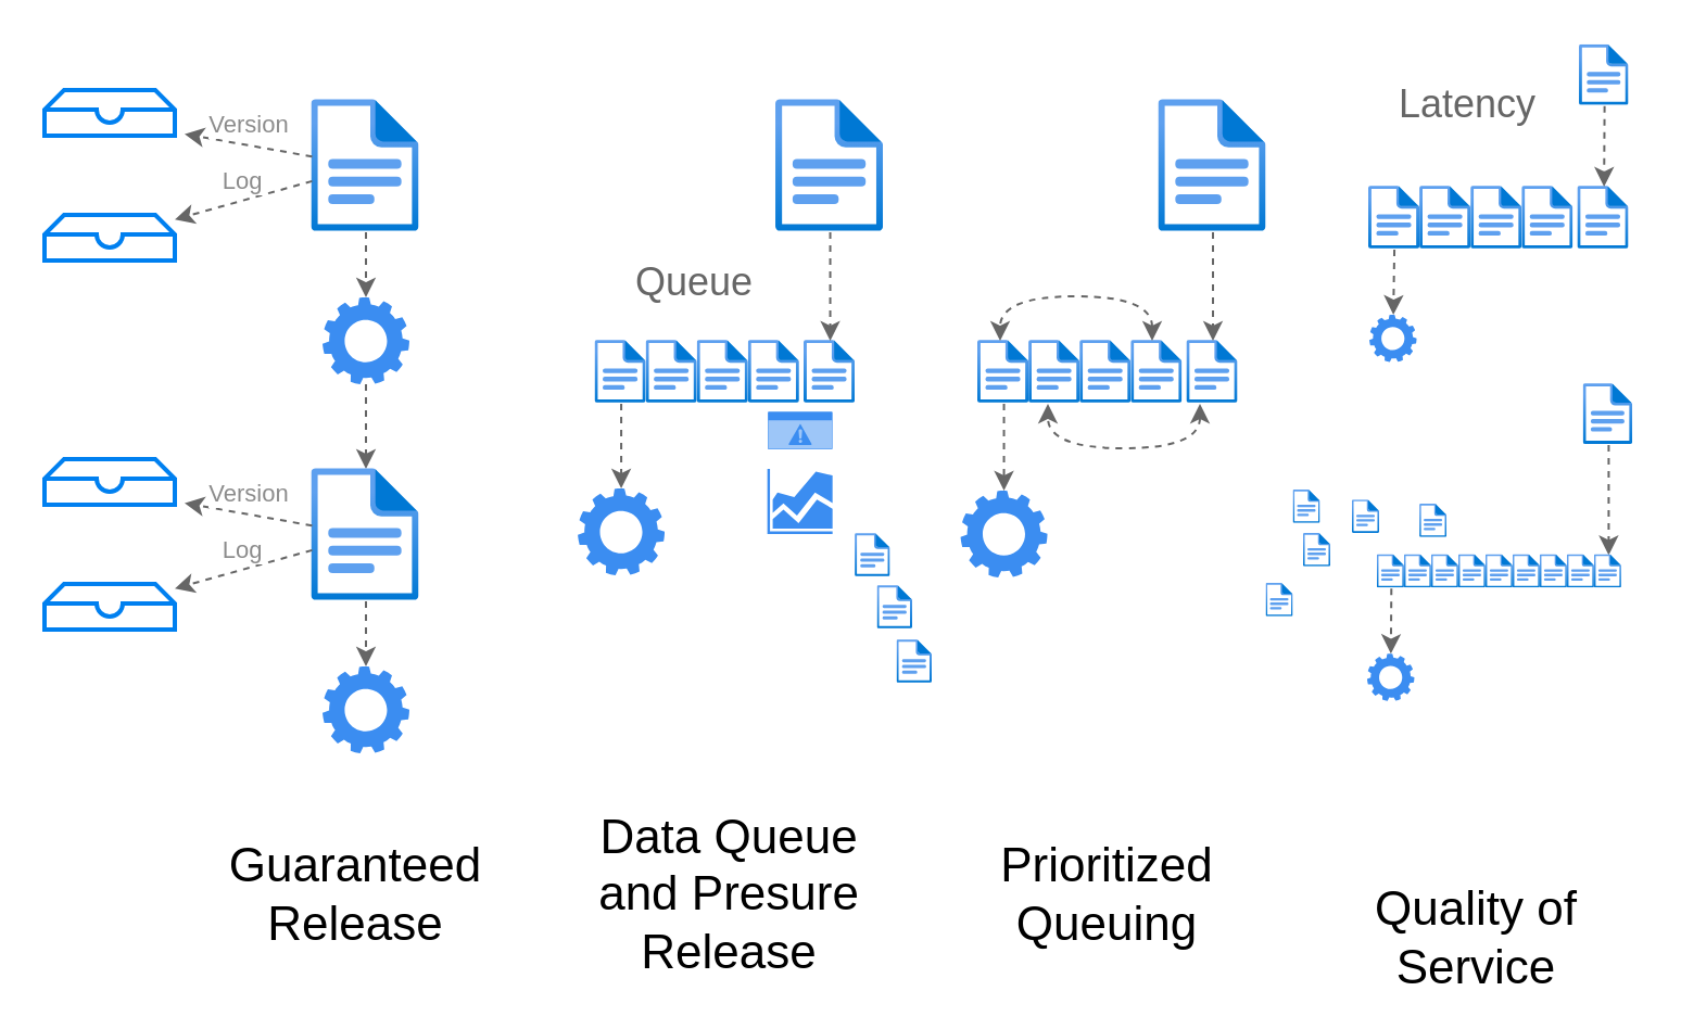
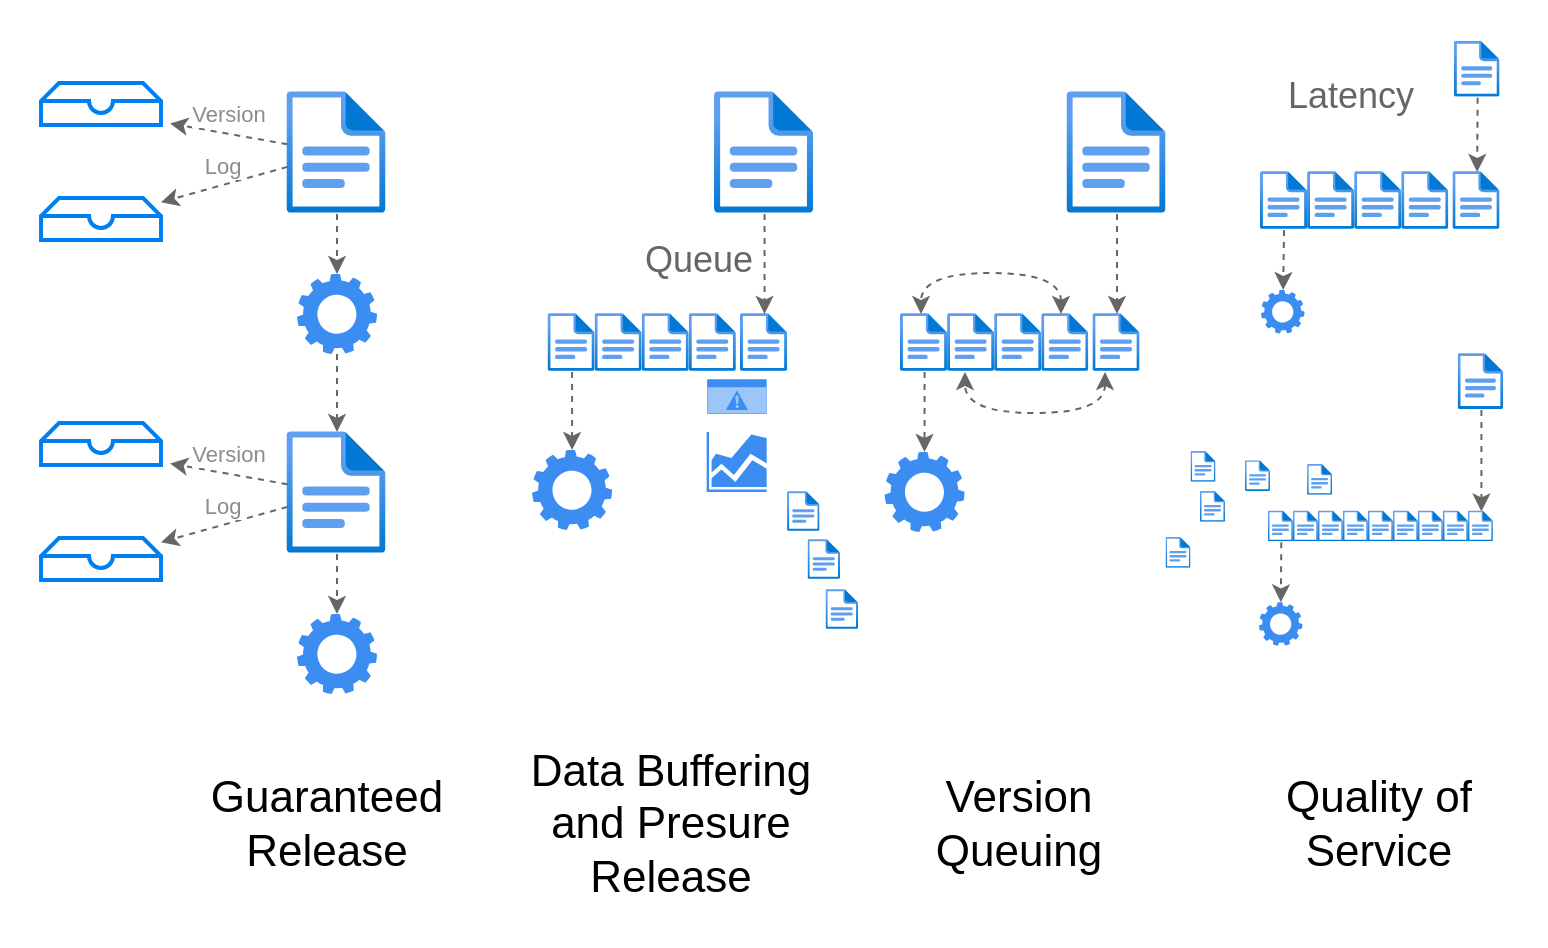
- <mxCell id="27" value="Queue" style="text;html=1;resizable=0;autosize=1;align=center;verticalAlign=middle;points=[];fillColor=none;strokeColor=none;rounded=0;fontSize=18;fontColor=#666666;" vertex="1" parent="1"><mxGeometry x="283.77" y="114.5" width="70" height="30" as="geometry" /></mxCell>
+ <mxCell id="27" value="Queue" style="text;html=1;resizable=0;autosize=1;align=center;verticalAlign=middle;points=[];fillColor=none;strokeColor=none;rounded=0;fontSize=18;fontColor=#666666;" vertex="1" parent="1"><mxGeometry x="313.77" y="114.5" width="70" height="30" as="geometry" /></mxCell>
- <mxCell id="33" value="Data Queue &lt;br style=&quot;font-size: 22px;&quot;&gt;and Presure &lt;br style=&quot;font-size: 22px;&quot;&gt;Release" style="text;html=1;resizable=0;autosize=1;align=center;verticalAlign=middle;points=[];fillColor=none;strokeColor=none;rounded=0;fontColor=#000000;fontSize=22;" vertex="1" parent="1"><mxGeometry x="255" y="371.5" width="160" height="80" as="geometry" /></mxCell>
+ <mxCell id="33" value="Data Buffering &lt;br style=&quot;font-size: 22px;&quot;&gt;and Presure &lt;br style=&quot;font-size: 22px;&quot;&gt;Release" style="text;html=1;resizable=0;autosize=1;align=center;verticalAlign=middle;points=[];fillColor=none;strokeColor=none;rounded=0;fontColor=#000000;fontSize=22;" vertex="1" parent="1"><mxGeometry x="255" y="371.5" width="160" height="80" as="geometry" /></mxCell>
- <mxCell id="45" value="Prioritized&lt;br style=&quot;font-size: 22px;&quot;&gt;Queuing" style="text;html=1;resizable=0;autosize=1;align=center;verticalAlign=middle;points=[];fillColor=none;strokeColor=none;rounded=0;fontColor=#000000;fontSize=22;" vertex="1" parent="1"><mxGeometry x="453.85" y="381.5" width="110" height="60" as="geometry" /></mxCell>
+ <mxCell id="45" value="Version&lt;br style=&quot;font-size: 22px;&quot;&gt;Queuing" style="text;html=1;resizable=0;autosize=1;align=center;verticalAlign=middle;points=[];fillColor=none;strokeColor=none;rounded=0;fontColor=#000000;fontSize=22;" vertex="1" parent="1"><mxGeometry x="453.85" y="381.5" width="110" height="60" as="geometry" /></mxCell>
- <mxCell id="74" value="Quality of&lt;br&gt;Service" style="text;html=1;resizable=0;autosize=1;align=center;verticalAlign=middle;points=[];fillColor=none;strokeColor=none;rounded=0;fontColor=#000000;fontSize=22;" vertex="1" parent="1"><mxGeometry x="623.85" y="401.5" width="110" height="60" as="geometry" /></mxCell>
+ <mxCell id="74" value="Quality of&lt;br&gt;Service" style="text;html=1;resizable=0;autosize=1;align=center;verticalAlign=middle;points=[];fillColor=none;strokeColor=none;rounded=0;fontColor=#000000;fontSize=22;" vertex="1" parent="1"><mxGeometry x="633.85" y="381.5" width="110" height="60" as="geometry" /></mxCell>
